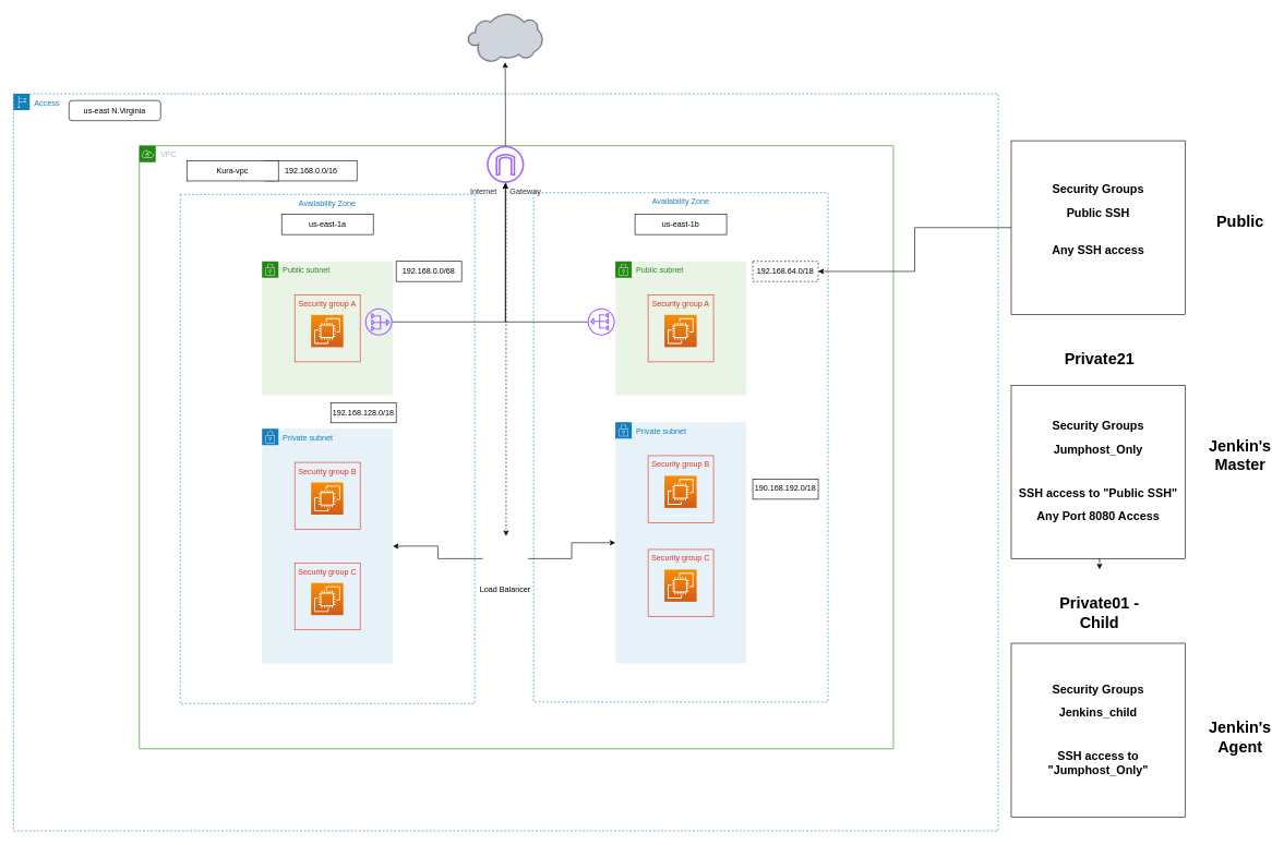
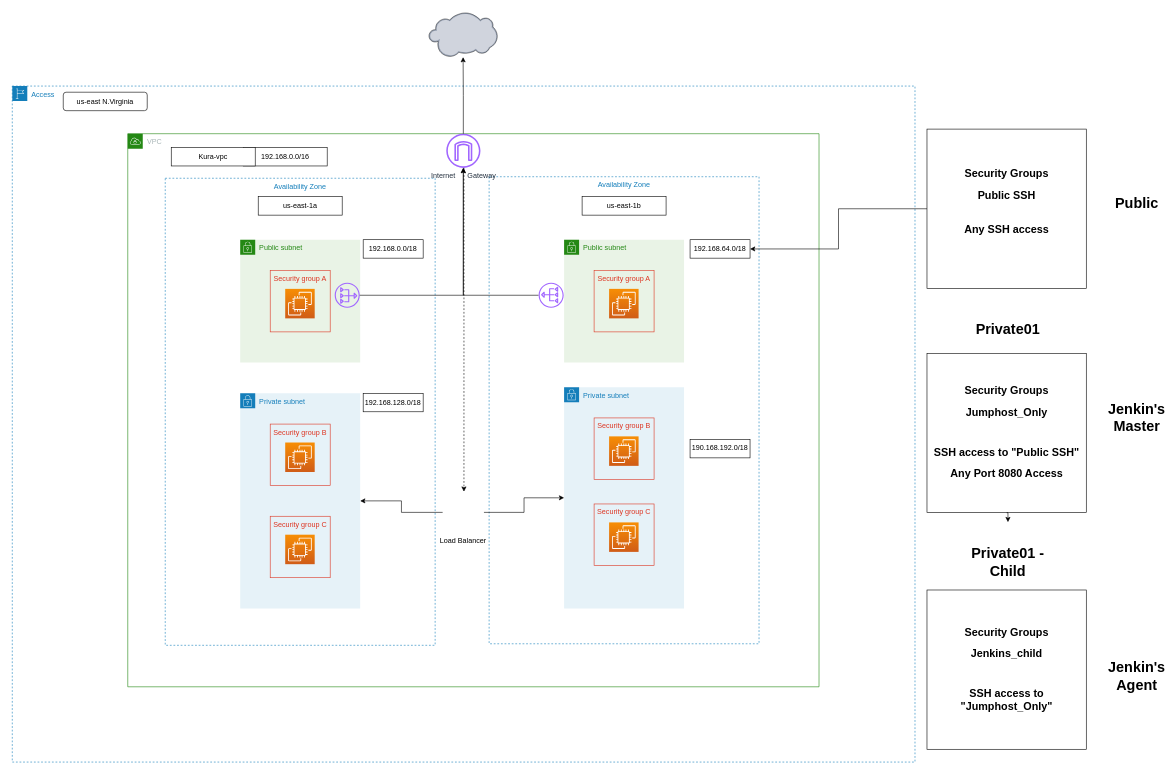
- <mxCell id="25" value="192.168.0.0/68" style="html=1;whiteSpace=wrap;container=1;recursiveResize=0;collapsible=0;" vertex="1" parent="2"><mxGeometry x="585" y="379.098" width="100" height="30.738" as="geometry" /></mxCell>
+ <mxCell id="25" value="192.168.0.0/18" style="html=1;whiteSpace=wrap;container=1;recursiveResize=0;collapsible=0;" vertex="1" parent="2"><mxGeometry x="585" y="379.098" width="100" height="30.738" as="geometry" /></mxCell>
- <mxCell id="24" value="192.168.64.0/18" style="html=1;whiteSpace=wrap;container=1;recursiveResize=0;collapsible=0;dashed=1;" vertex="1" parent="2"><mxGeometry x="1130" y="379.098" width="100" height="30.738" as="geometry" /></mxCell>
+ <mxCell id="24" value="192.168.64.0/18" style="html=1;whiteSpace=wrap;container=1;recursiveResize=0;collapsible=0;" vertex="1" parent="2"><mxGeometry x="1130" y="379.098" width="100" height="30.738" as="geometry" /></mxCell>
- <mxCell id="53" value="&lt;h1&gt;Private21&lt;/h1&gt;" style="text;html=1;strokeColor=none;fillColor=none;align=center;verticalAlign=middle;whiteSpace=wrap;rounded=0;" vertex="1" parent="51"><mxGeometry x="50" width="170" height="51.23" as="geometry" /></mxCell>
+ <mxCell id="53" value="&lt;h1&gt;Private01&lt;/h1&gt;" style="text;html=1;strokeColor=none;fillColor=none;align=center;verticalAlign=middle;whiteSpace=wrap;rounded=0;" vertex="1" parent="51"><mxGeometry x="50" width="170" height="51.23" as="geometry" /></mxCell>
- <mxCell id="23" value="192.168.128.0/18" style="html=1;whiteSpace=wrap;container=1;recursiveResize=0;collapsible=0;" vertex="1" parent="2"><mxGeometry x="485" y="595.246" width="100" height="30.738" as="geometry" /></mxCell>
+ <mxCell id="23" value="192.168.128.0/18" style="html=1;whiteSpace=wrap;container=1;recursiveResize=0;collapsible=0;" vertex="1" parent="2"><mxGeometry x="585" y="635.246" width="100" height="30.738" as="geometry" /></mxCell>
